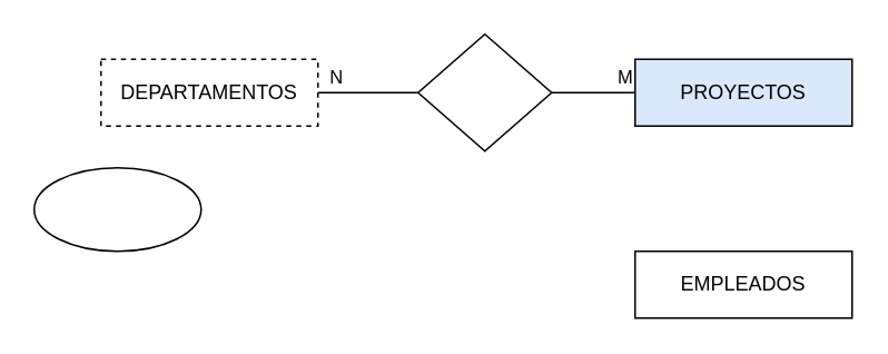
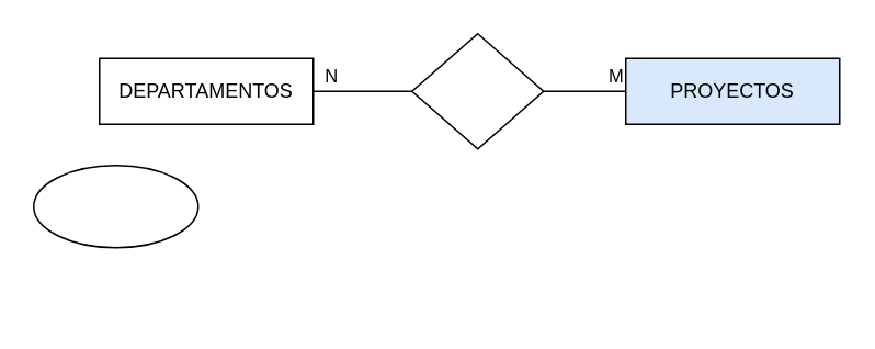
- <mxCell id="2" value="DEPARTAMENTOS" style="rounded=0;whiteSpace=wrap;html=1;dashed=1;" parent="1" vertex="1"><mxGeometry x="60" y="35" width="130" height="40" as="geometry" /></mxCell>
+ <mxCell id="2" value="DEPARTAMENTOS" style="rounded=0;whiteSpace=wrap;html=1;" parent="1" vertex="1"><mxGeometry x="60" y="35" width="130" height="40" as="geometry" /></mxCell>
- <mxCell id="10" value="EMPLEADOS" style="rounded=0;whiteSpace=wrap;html=1;" parent="1" vertex="1"><mxGeometry x="380" y="150" width="130" height="40" as="geometry" /></mxCell>
